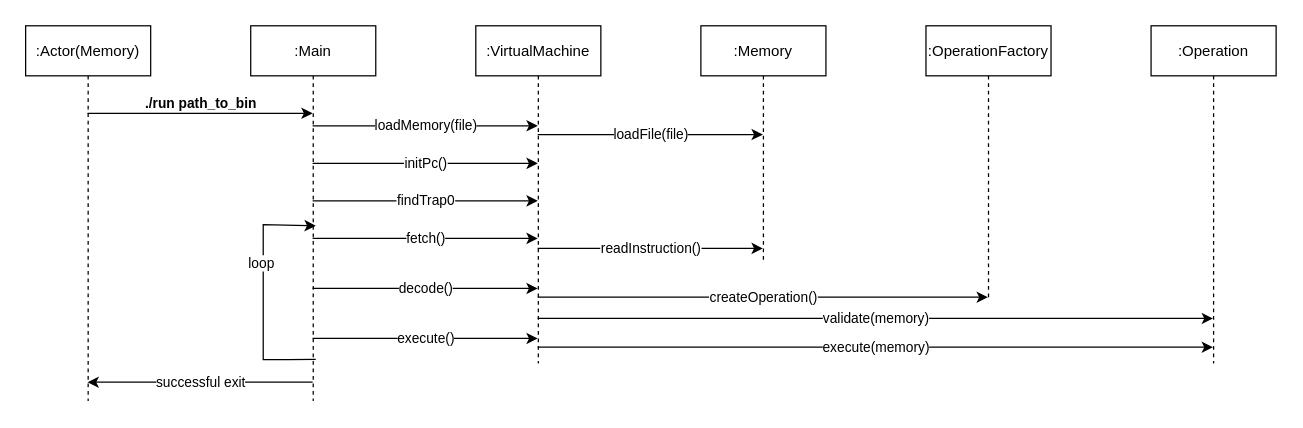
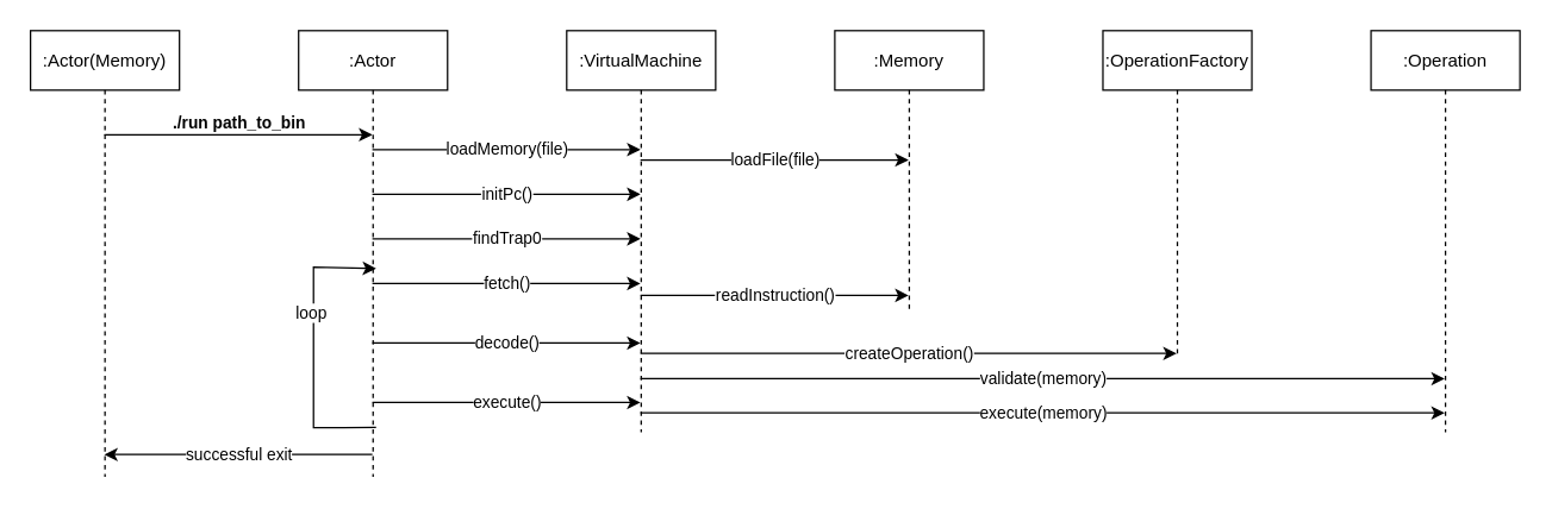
- <mxCell id="6" value=":Main" style="shape=umlLifeline;perimeter=lifelinePerimeter;container=0;collapsible=0;recursiveResize=0;rounded=0;shadow=0;strokeWidth=1;" parent="1" vertex="1"><mxGeometry x="200" y="20" width="100" height="300" as="geometry" /></mxCell>
+ <mxCell id="6" value=":Actor" style="shape=umlLifeline;perimeter=lifelinePerimeter;container=0;collapsible=0;recursiveResize=0;rounded=0;shadow=0;strokeWidth=1;" parent="1" vertex="1"><mxGeometry x="200" y="20" width="100" height="300" as="geometry" /></mxCell>
